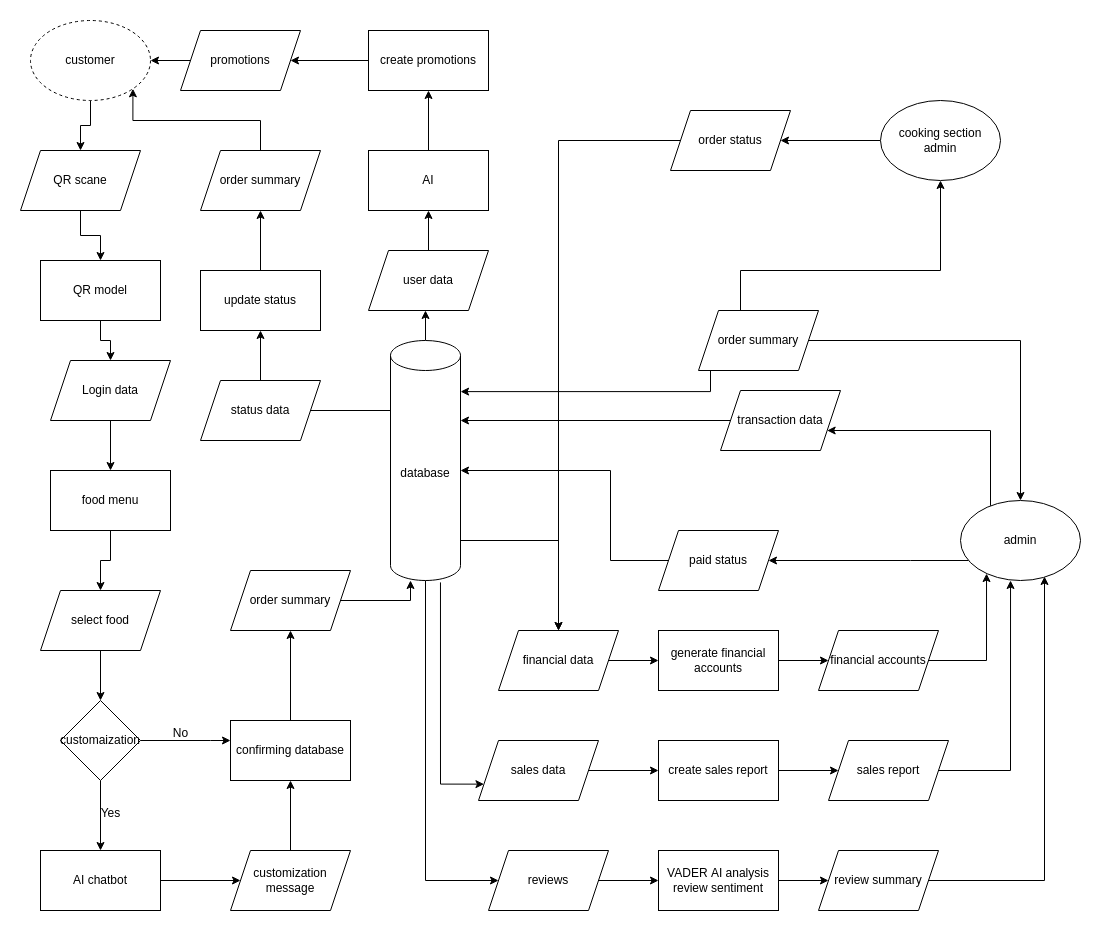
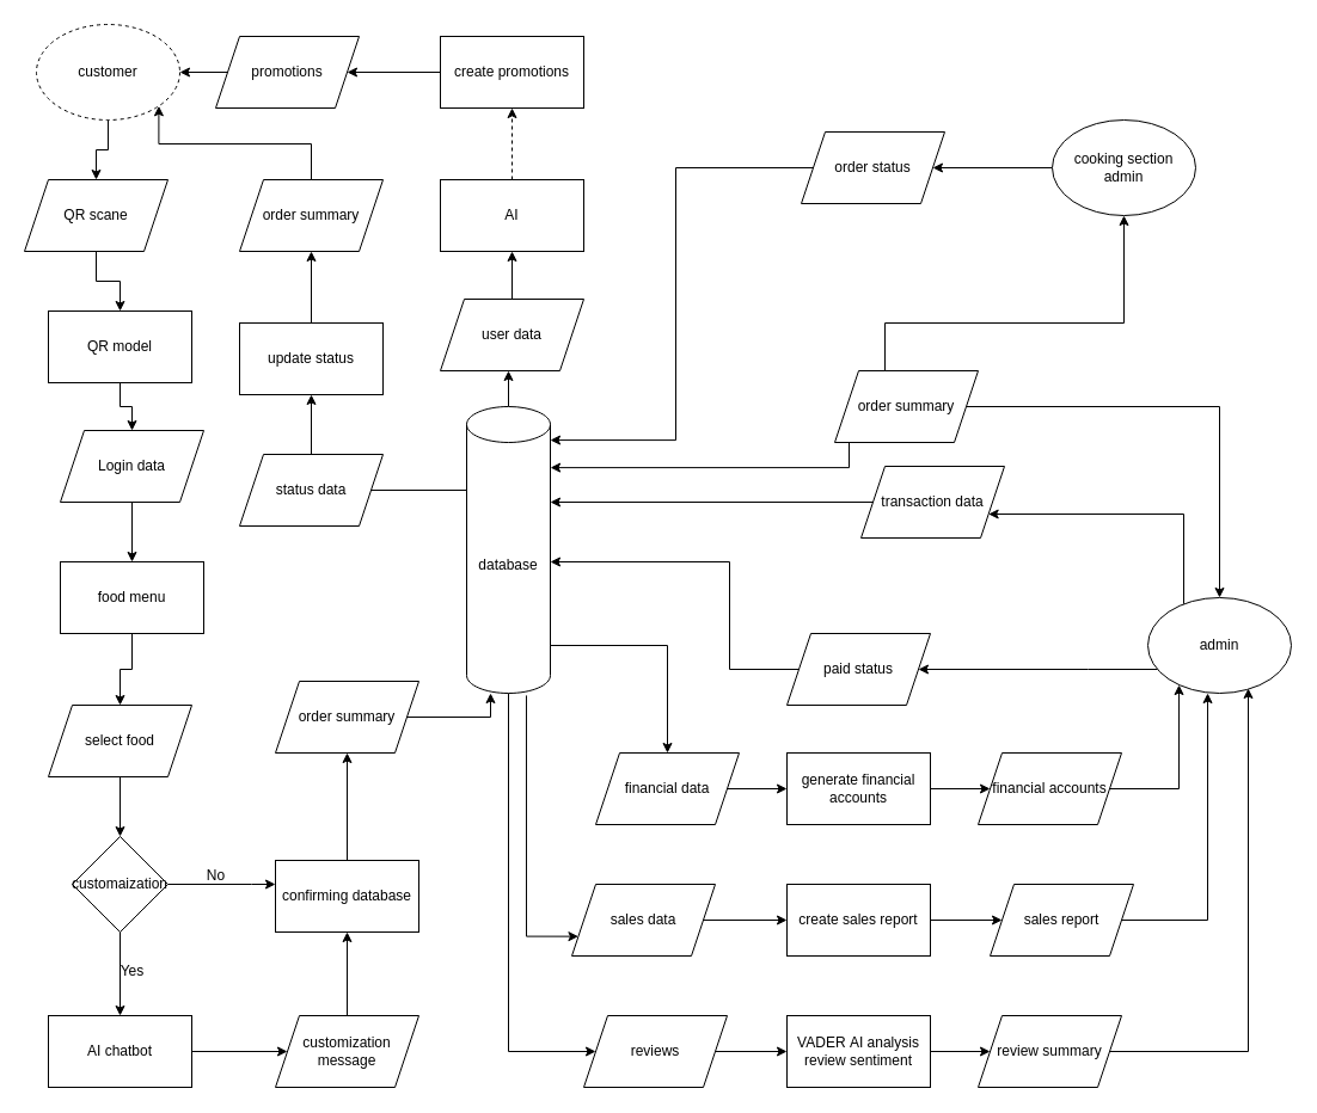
- <mxCell id="36" value="" style="edgeStyle=orthogonalEdgeStyle;rounded=0;orthogonalLoop=1;jettySize=auto;html=1;" parent="1" source="37" target="73" edge="1"><mxGeometry relative="1" as="geometry" /></mxCell>
+ <mxCell id="36" value="" style="edgeStyle=orthogonalEdgeStyle;rounded=0;orthogonalLoop=1;jettySize=auto;html=1;dashed=1;" parent="1" source="37" target="73" edge="1"><mxGeometry relative="1" as="geometry" /></mxCell>
- <mxCell id="77" style="edgeStyle=orthogonalEdgeStyle;rounded=0;orthogonalLoop=1;jettySize=auto;html=1;" parent="1" source="40" target="48" edge="1"><mxGeometry relative="1" as="geometry" /></mxCell>
+ <mxCell id="77" style="edgeStyle=orthogonalEdgeStyle;rounded=0;orthogonalLoop=1;jettySize=auto;html=1;entryX=1;entryY=0.117;entryDx=0;entryDy=0;entryPerimeter=0;" parent="1" source="40" target="16" edge="1"><mxGeometry relative="1" as="geometry" /></mxCell>
